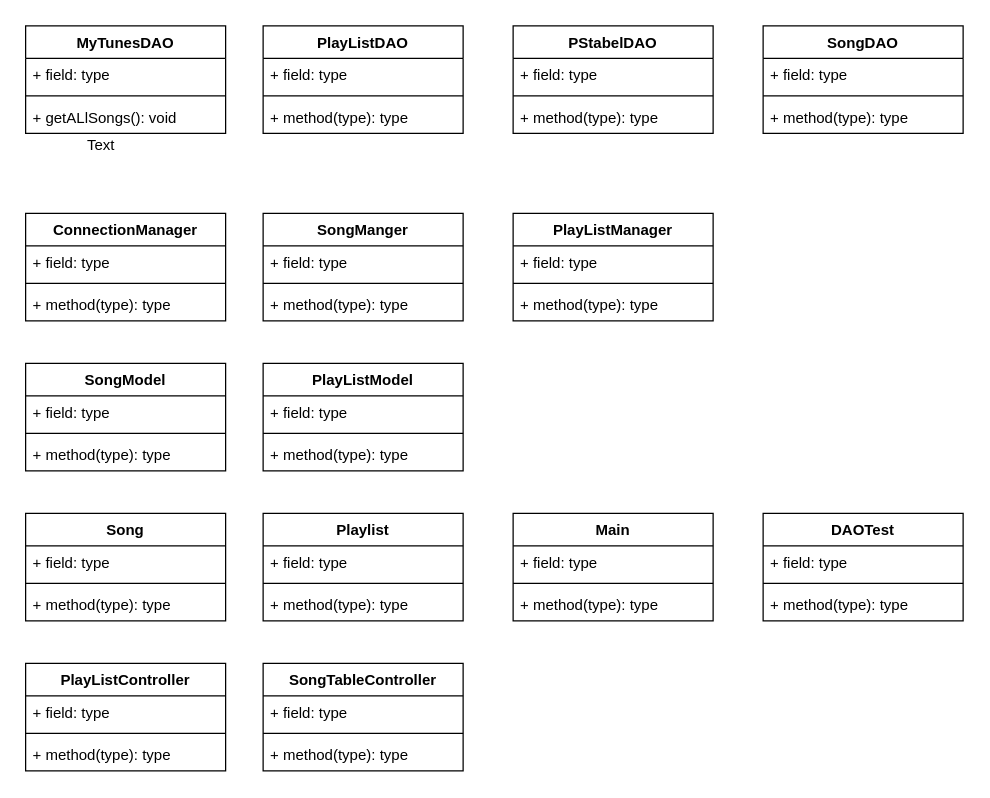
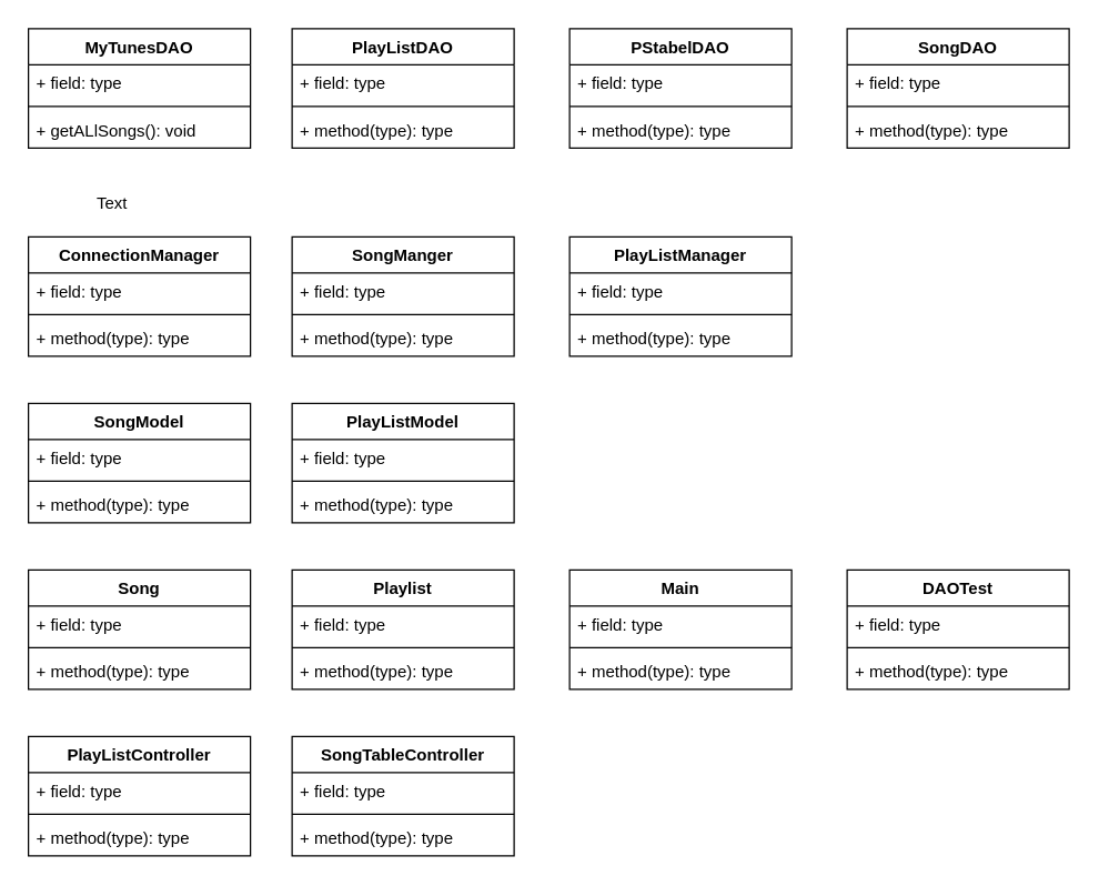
- <mxCell id="62" value="Text" style="text;html=1;resizable=0;autosize=1;align=center;verticalAlign=middle;points=[];fillColor=none;strokeColor=none;rounded=0;" vertex="1" parent="1"><mxGeometry x="60" y="106" width="40" height="20" as="geometry" /></mxCell>
+ <mxCell id="62" value="Text" style="text;html=1;resizable=0;autosize=1;align=center;verticalAlign=middle;points=[];fillColor=none;strokeColor=none;rounded=0;" vertex="1" parent="1"><mxGeometry x="60" y="136" width="40" height="20" as="geometry" /></mxCell>
